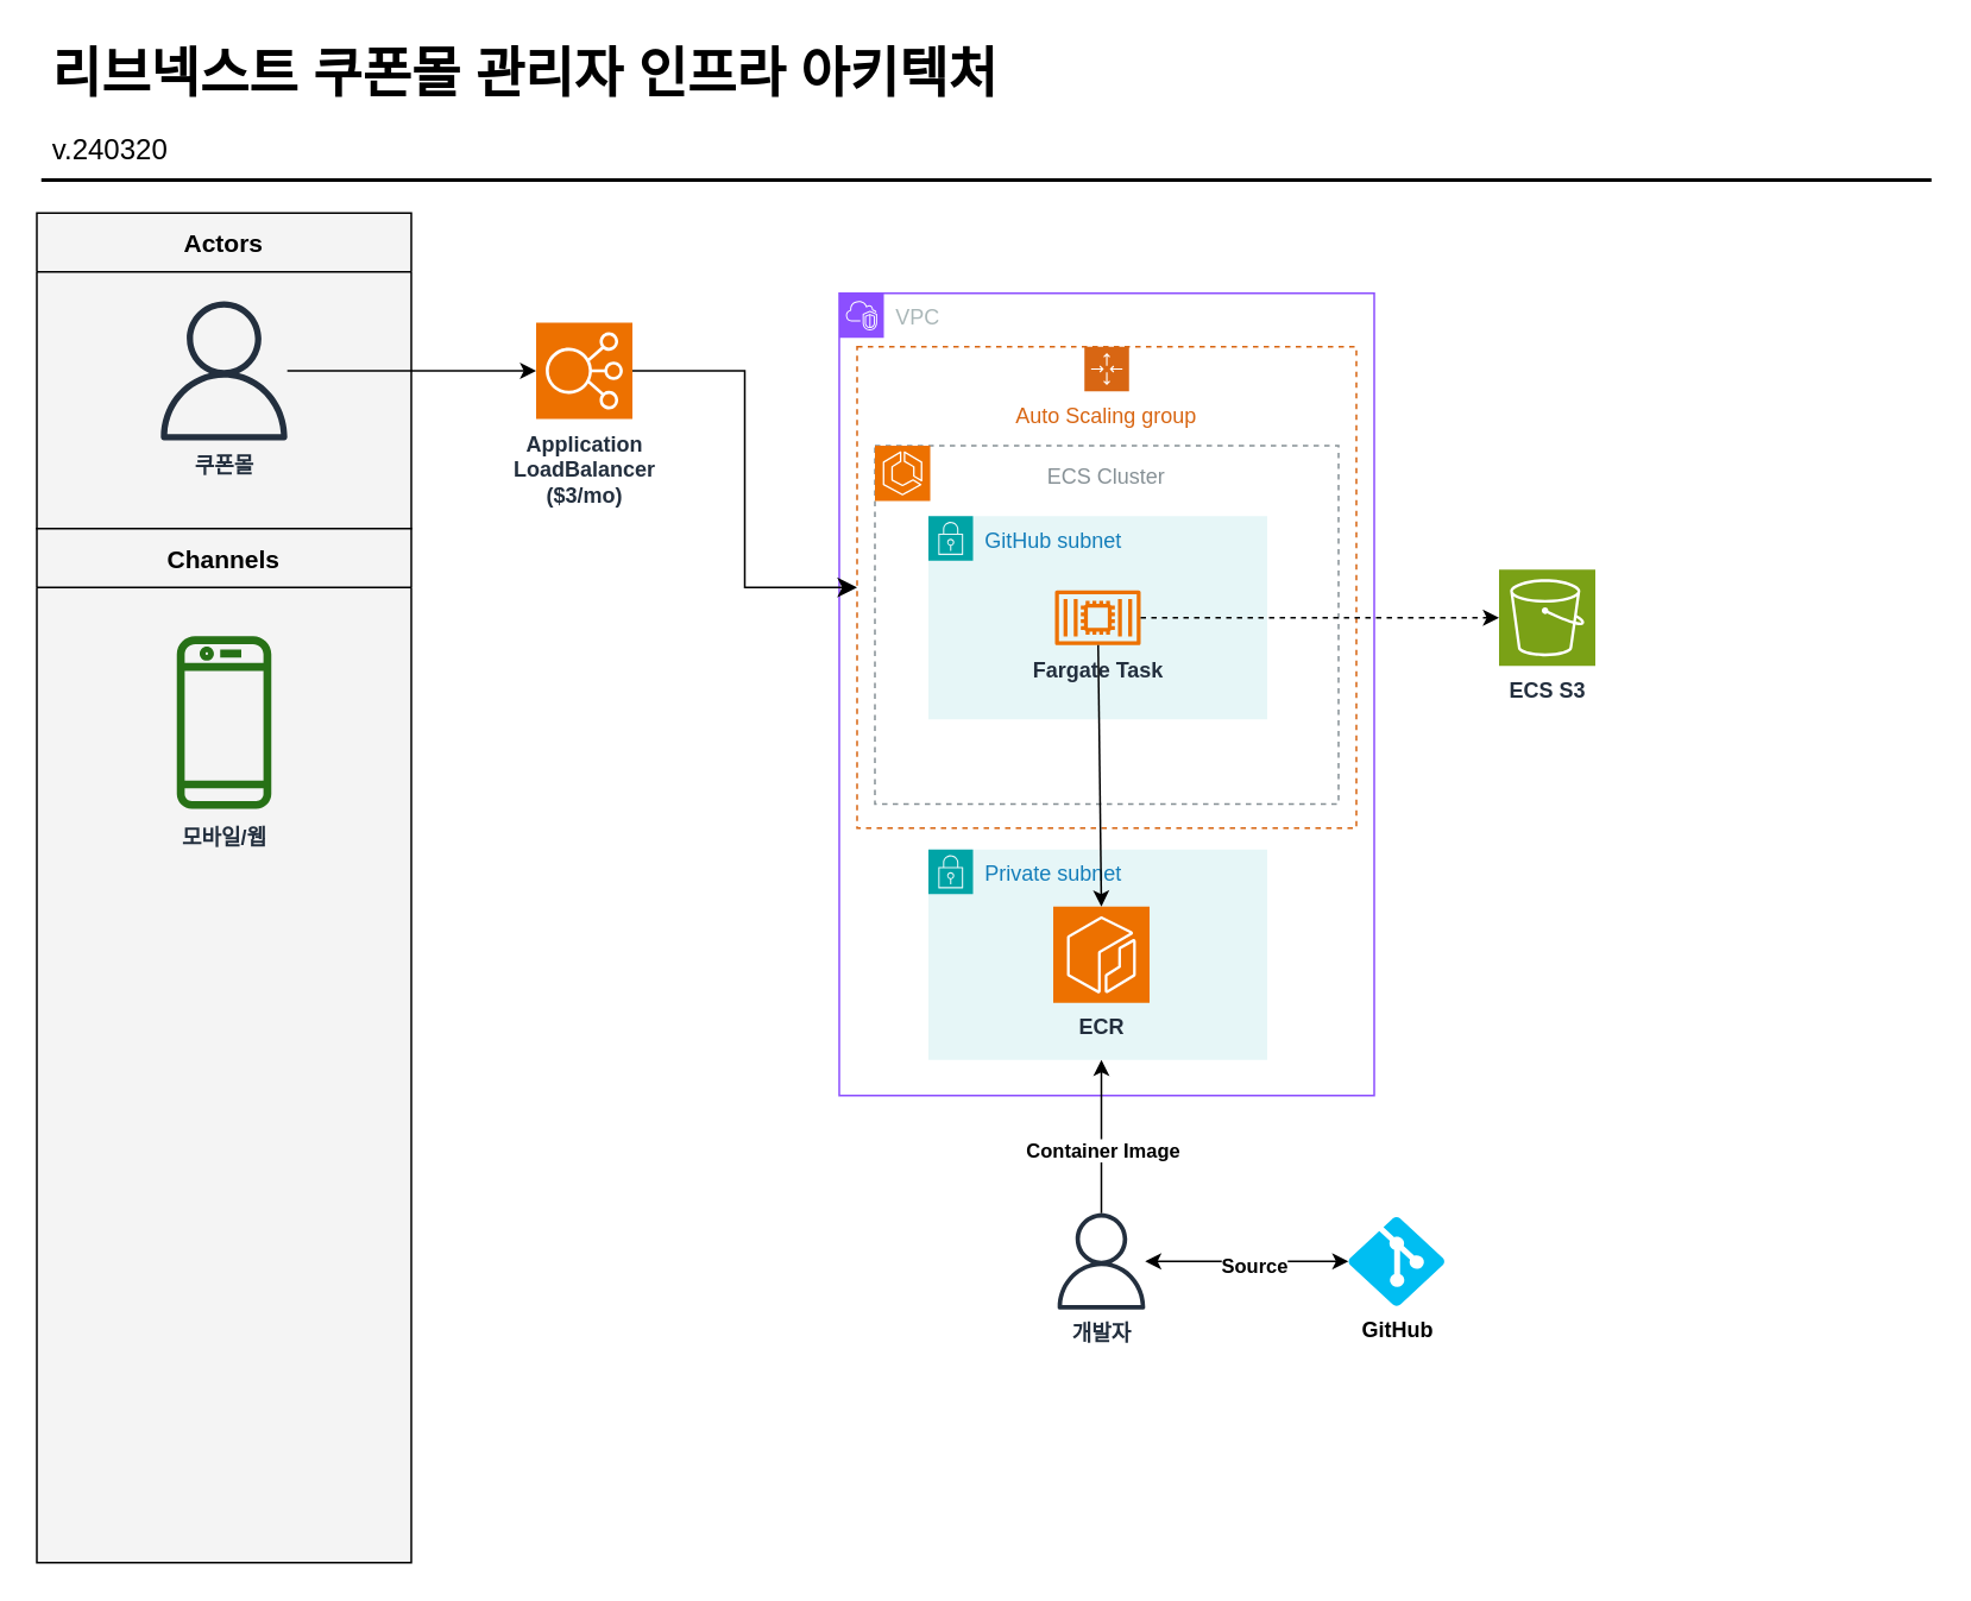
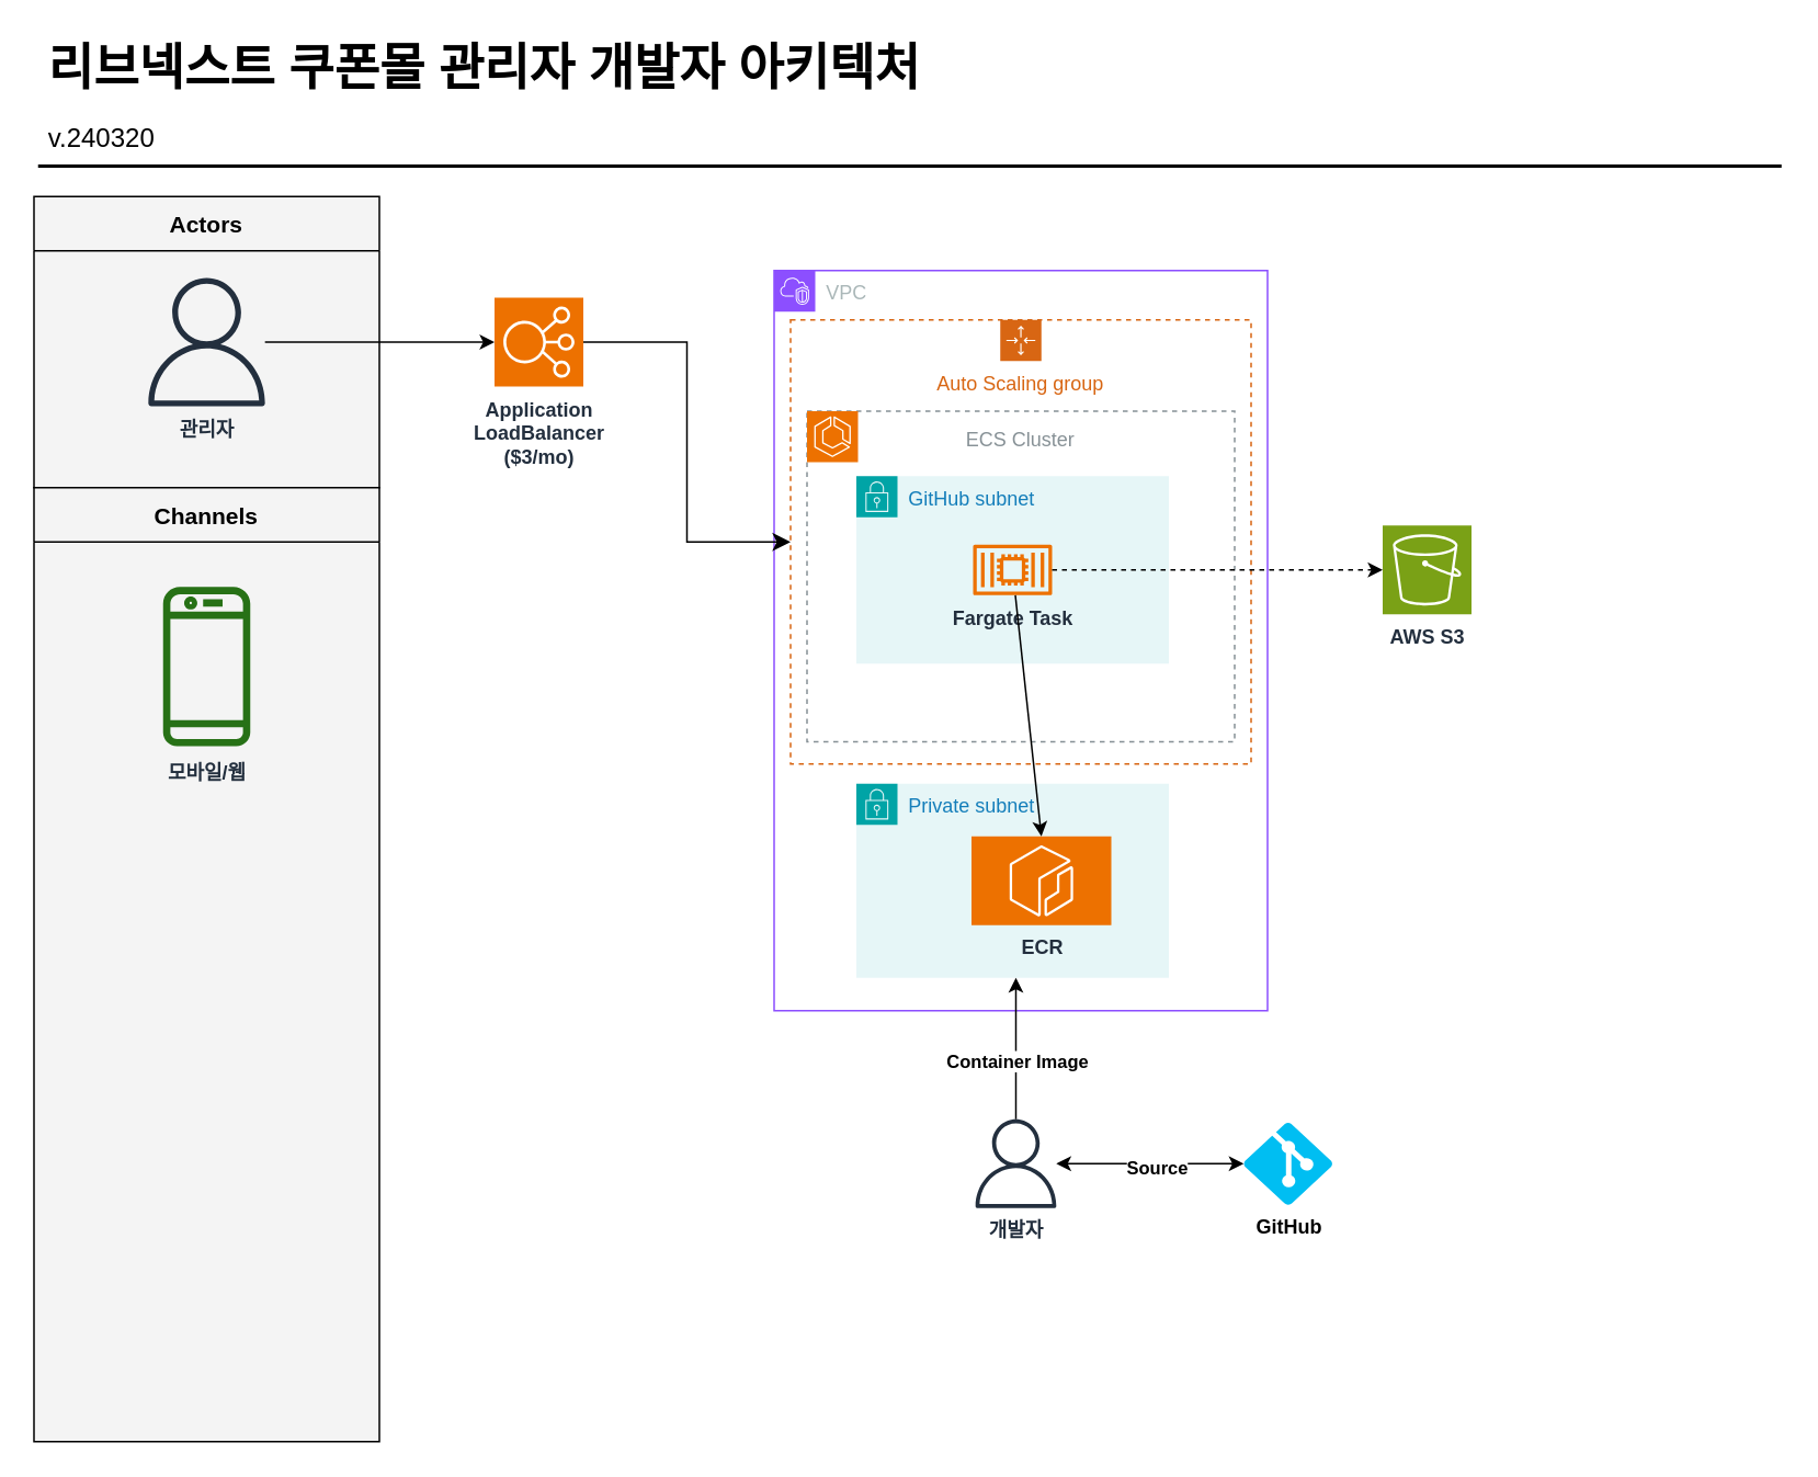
- <mxCell id="3" value="리브넥스트 쿠폰몰 관리자 인프라 아키텍처" style="text;html=1;resizable=0;points=[];autosize=1;align=left;verticalAlign=top;spacingTop=-4;fontSize=30;fontStyle=1;labelBackgroundColor=none;" parent="1" vertex="1"><mxGeometry x="26.5" y="20.5" width="600" height="40" as="geometry" /></mxCell>
+ <mxCell id="3" value="리브넥스트 쿠폰몰 관리자 개발자 아키텍처" style="text;html=1;resizable=0;points=[];autosize=1;align=left;verticalAlign=top;spacingTop=-4;fontSize=30;fontStyle=1;labelBackgroundColor=none;" parent="1" vertex="1"><mxGeometry x="26.5" y="20.5" width="600" height="40" as="geometry" /></mxCell>
- <mxCell id="7" value="&lt;b&gt;쿠폰몰&lt;/b&gt;" style="outlineConnect=0;fontColor=#232F3E;gradientColor=none;fillColor=#232F3E;strokeColor=none;dashed=0;verticalLabelPosition=bottom;verticalAlign=top;align=center;html=1;fontSize=12;fontStyle=0;aspect=fixed;pointerEvents=1;shape=mxgraph.aws4.user;labelBackgroundColor=none;" parent="6" vertex="1"><mxGeometry x="66" y="49.5" width="78" height="78" as="geometry" /></mxCell>
+ <mxCell id="7" value="&lt;b&gt;관리자&lt;/b&gt;" style="outlineConnect=0;fontColor=#232F3E;gradientColor=none;fillColor=#232F3E;strokeColor=none;dashed=0;verticalLabelPosition=bottom;verticalAlign=top;align=center;html=1;fontSize=12;fontStyle=0;aspect=fixed;pointerEvents=1;shape=mxgraph.aws4.user;labelBackgroundColor=none;" parent="6" vertex="1"><mxGeometry x="66" y="49.5" width="78" height="78" as="geometry" /></mxCell>
- <mxCell id="13" value="&lt;b&gt;ECS S3&lt;/b&gt;" style="sketch=0;points=[[0,0,0],[0.25,0,0],[0.5,0,0],[0.75,0,0],[1,0,0],[0,1,0],[0.25,1,0],[0.5,1,0],[0.75,1,0],[1,1,0],[0,0.25,0],[0,0.5,0],[0,0.75,0],[1,0.25,0],[1,0.5,0],[1,0.75,0]];outlineConnect=0;fontColor=#232F3E;fillColor=#7AA116;strokeColor=#ffffff;dashed=0;verticalLabelPosition=bottom;verticalAlign=top;align=center;html=1;fontSize=12;fontStyle=0;aspect=fixed;shape=mxgraph.aws4.resourceIcon;resIcon=mxgraph.aws4.s3;" vertex="1" parent="1"><mxGeometry x="840" y="319" width="54" height="54" as="geometry" /></mxCell>
+ <mxCell id="13" value="&lt;b&gt;AWS S3&lt;/b&gt;" style="sketch=0;points=[[0,0,0],[0.25,0,0],[0.5,0,0],[0.75,0,0],[1,0,0],[0,1,0],[0.25,1,0],[0.5,1,0],[0.75,1,0],[1,1,0],[0,0.25,0],[0,0.5,0],[0,0.75,0],[1,0.25,0],[1,0.5,0],[1,0.75,0]];outlineConnect=0;fontColor=#232F3E;fillColor=#7AA116;strokeColor=#ffffff;dashed=0;verticalLabelPosition=bottom;verticalAlign=top;align=center;html=1;fontSize=12;fontStyle=0;aspect=fixed;shape=mxgraph.aws4.resourceIcon;resIcon=mxgraph.aws4.s3;" vertex="1" parent="1"><mxGeometry x="840" y="319" width="54" height="54" as="geometry" /></mxCell>
- <mxCell id="26" value="ECR" style="sketch=0;points=[[0,0,0],[0.25,0,0],[0.5,0,0],[0.75,0,0],[1,0,0],[0,1,0],[0.25,1,0],[0.5,1,0],[0.75,1,0],[1,1,0],[0,0.25,0],[0,0.5,0],[0,0.75,0],[1,0.25,0],[1,0.5,0],[1,0.75,0]];outlineConnect=0;fontColor=#232F3E;fillColor=#ED7100;strokeColor=#ffffff;dashed=0;verticalLabelPosition=bottom;verticalAlign=top;align=center;html=1;fontSize=12;fontStyle=1;aspect=fixed;shape=mxgraph.aws4.resourceIcon;resIcon=mxgraph.aws4.ecr;" vertex="1" parent="25"><mxGeometry x="70" y="32" width="54" height="54" as="geometry" /></mxCell>
+ <mxCell id="26" value="ECR" style="sketch=0;points=[[0,0,0],[0.25,0,0],[0.5,0,0],[0.75,0,0],[1,0,0],[0,1,0],[0.25,1,0],[0.5,1,0],[0.75,1,0],[1,1,0],[0,0.25,0],[0,0.5,0],[0,0.75,0],[1,0.25,0],[1,0.5,0],[1,0.75,0]];outlineConnect=0;fontColor=#232F3E;fillColor=#ED7100;strokeColor=#ffffff;dashed=0;verticalLabelPosition=bottom;verticalAlign=top;align=center;html=1;fontSize=12;fontStyle=1;aspect=fixed;shape=mxgraph.aws4.resourceIcon;resIcon=mxgraph.aws4.ecr;" vertex="1" parent="25"><mxGeometry x="70" y="32" width="85" height="54" as="geometry" /></mxCell>
